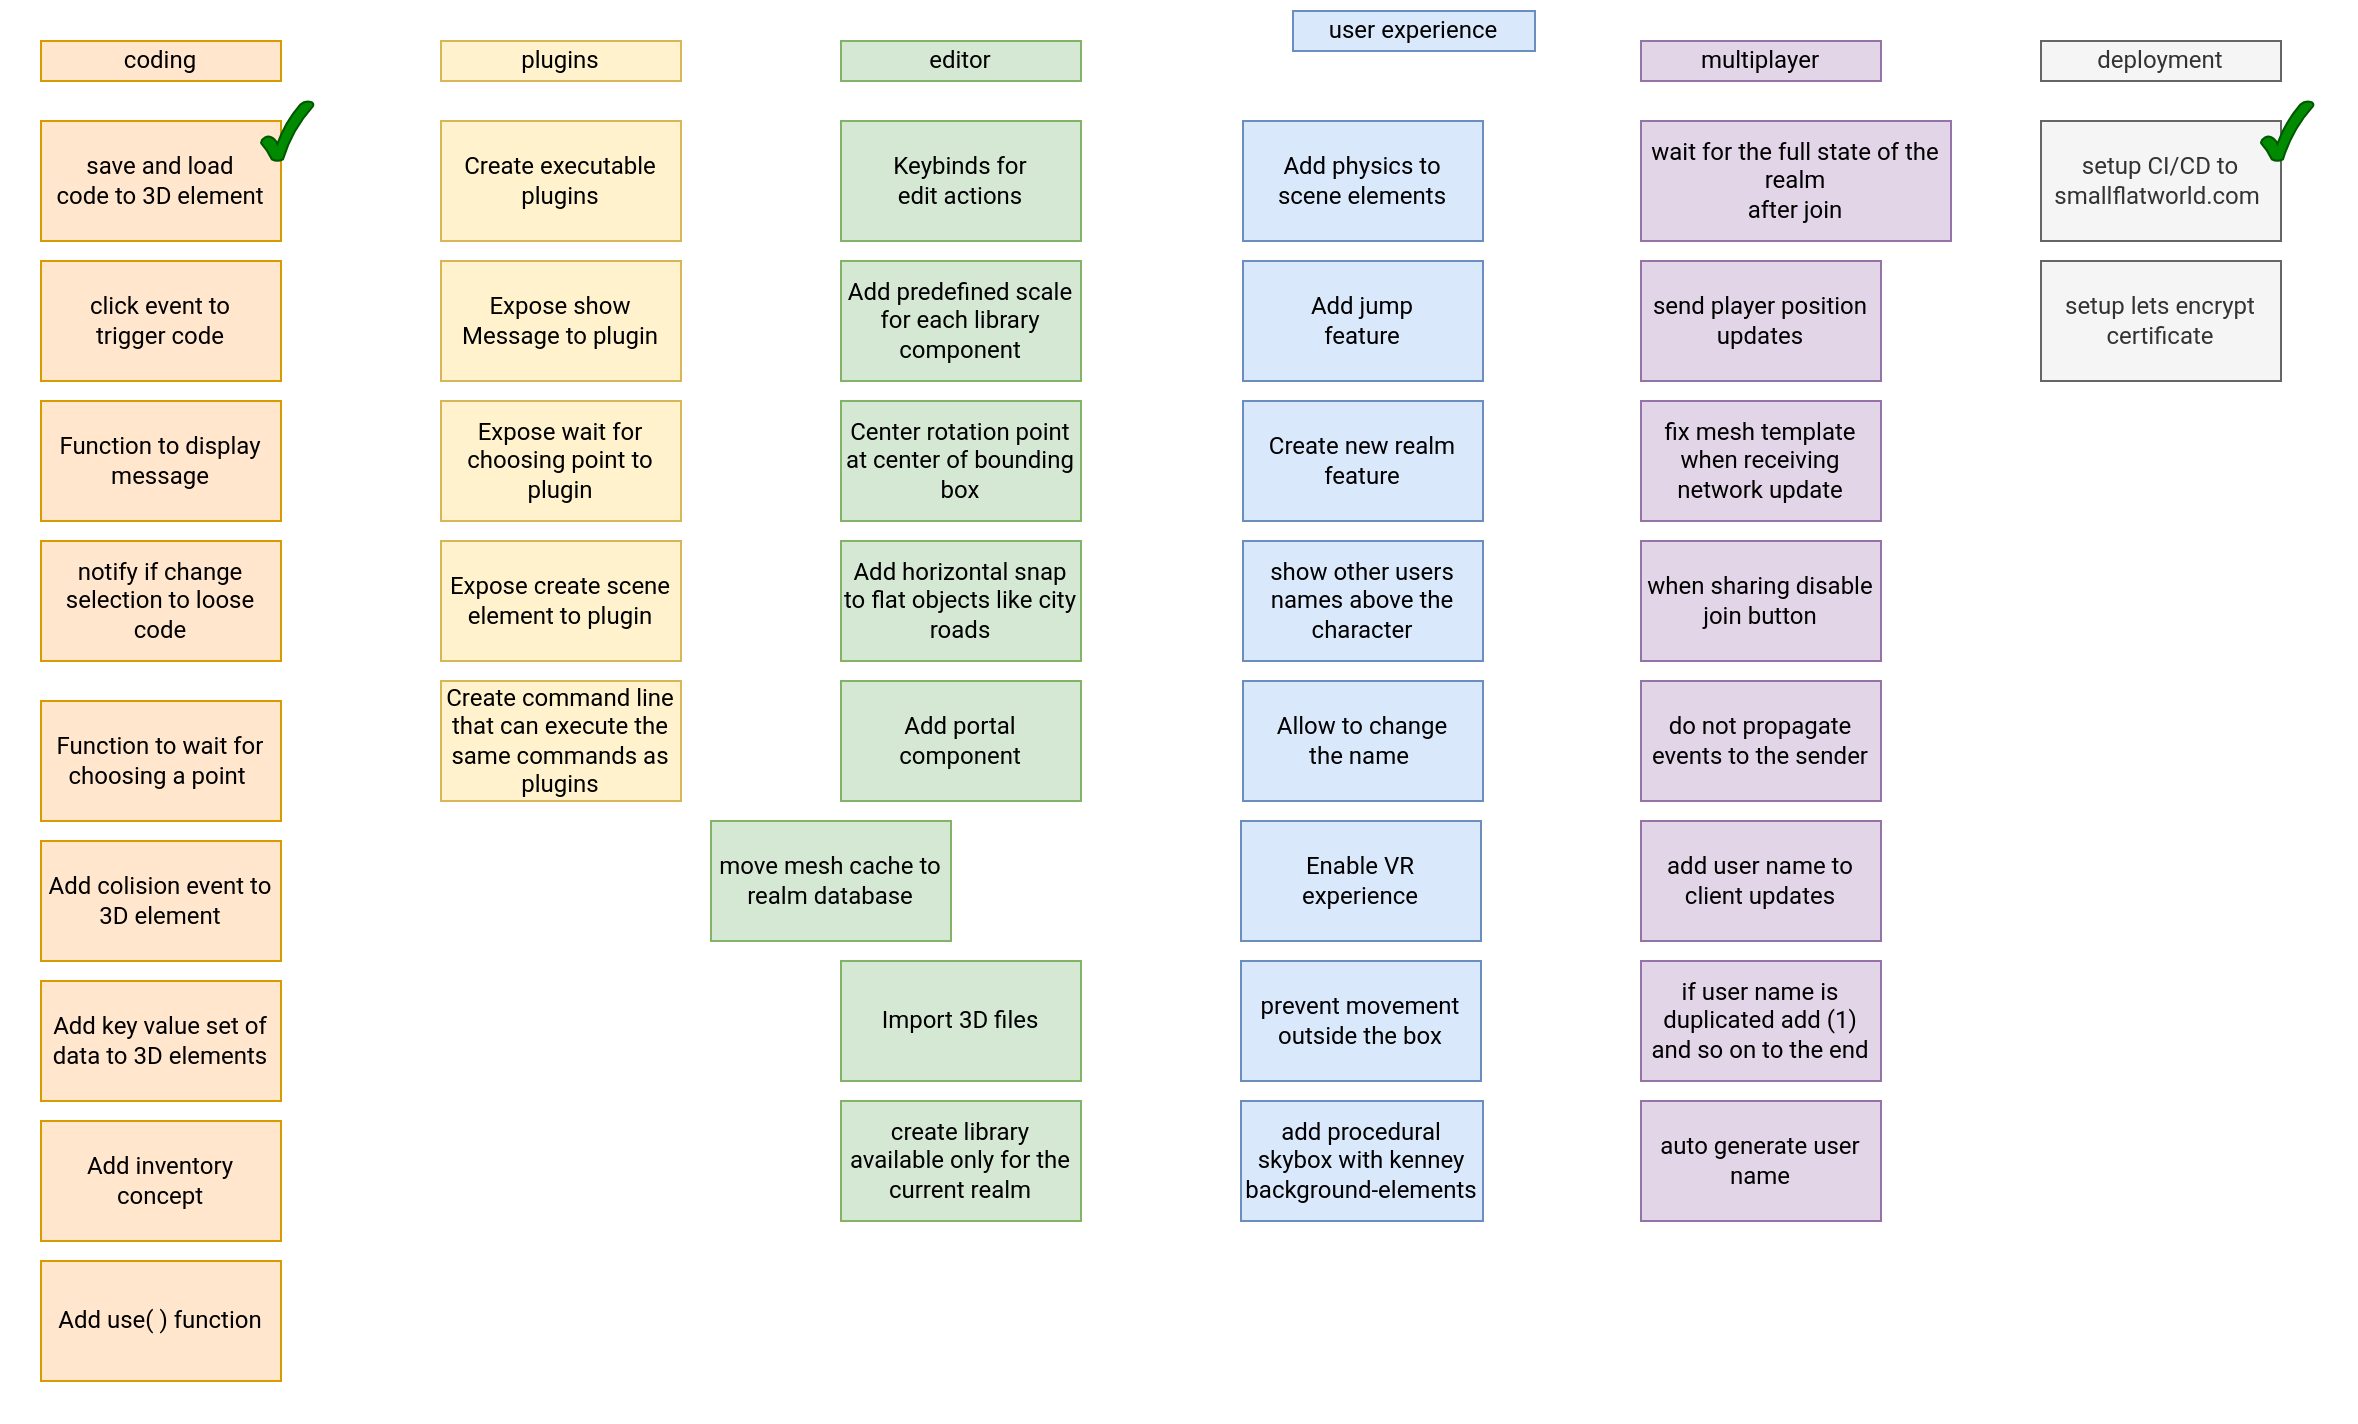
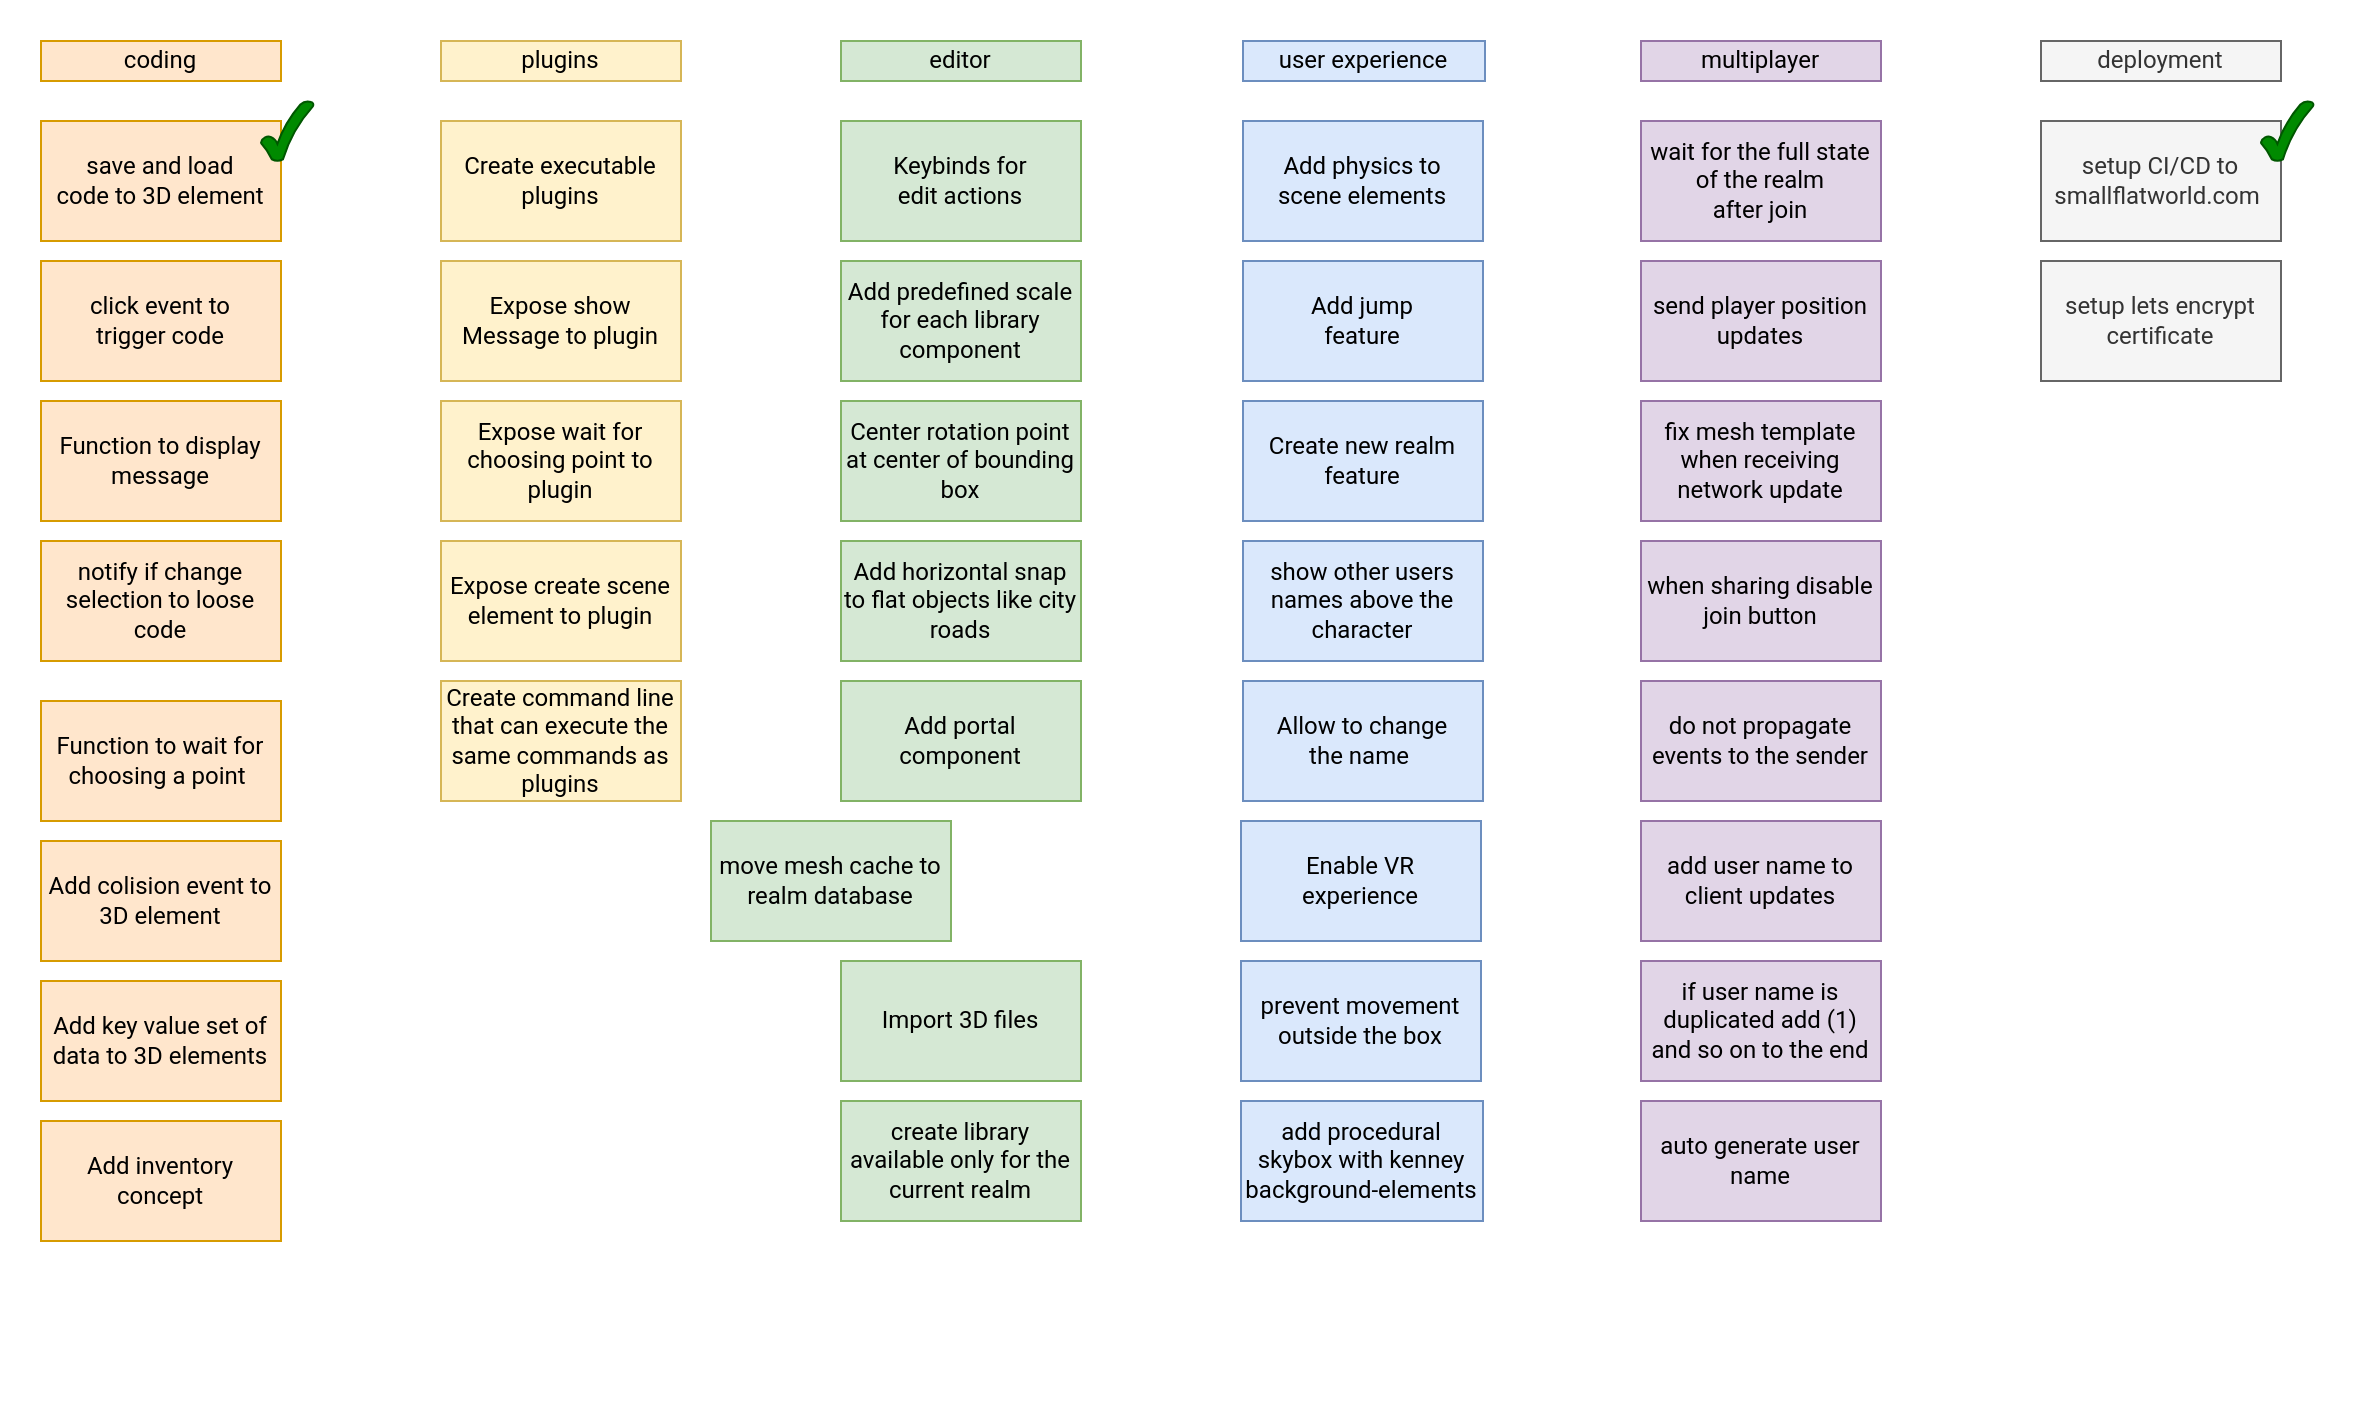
- <mxCell id="39" value="user experience" style="text;html=1;strokeColor=#6c8ebf;fillColor=#dae8fc;align=center;verticalAlign=middle;whiteSpace=wrap;rounded=0;fontFamily=Roboto;" parent="1" vertex="1"><mxGeometry x="646" y="5" width="121" height="20" as="geometry" /></mxCell>
+ <mxCell id="39" value="user experience" style="text;html=1;strokeColor=#6c8ebf;fillColor=#dae8fc;align=center;verticalAlign=middle;whiteSpace=wrap;rounded=0;fontFamily=Roboto;" parent="1" vertex="1"><mxGeometry x="621" y="20" width="121" height="20" as="geometry" /></mxCell>
- <mxCell id="16" value="wait for the full state of the realm &lt;br&gt;after join" style="rounded=0;whiteSpace=wrap;html=1;fontFamily=Roboto;fillColor=#e1d5e7;strokeColor=#9673a6;" parent="1" vertex="1"><mxGeometry x="820" y="60" width="155" height="60" as="geometry" /></mxCell>
+ <mxCell id="16" value="wait for the full state of the realm &lt;br&gt;after join" style="rounded=0;whiteSpace=wrap;html=1;fontFamily=Roboto;fillColor=#e1d5e7;strokeColor=#9673a6;" parent="1" vertex="1"><mxGeometry x="820" y="60" width="120" height="60" as="geometry" /></mxCell>
- <mxCell id="42" value="Add use( ) function" style="rounded=0;whiteSpace=wrap;html=1;fontFamily=Roboto;fillColor=#ffe6cc;strokeColor=#d79b00;" parent="1" vertex="1"><mxGeometry x="20" y="630" width="120" height="60" as="geometry" /></mxCell>
